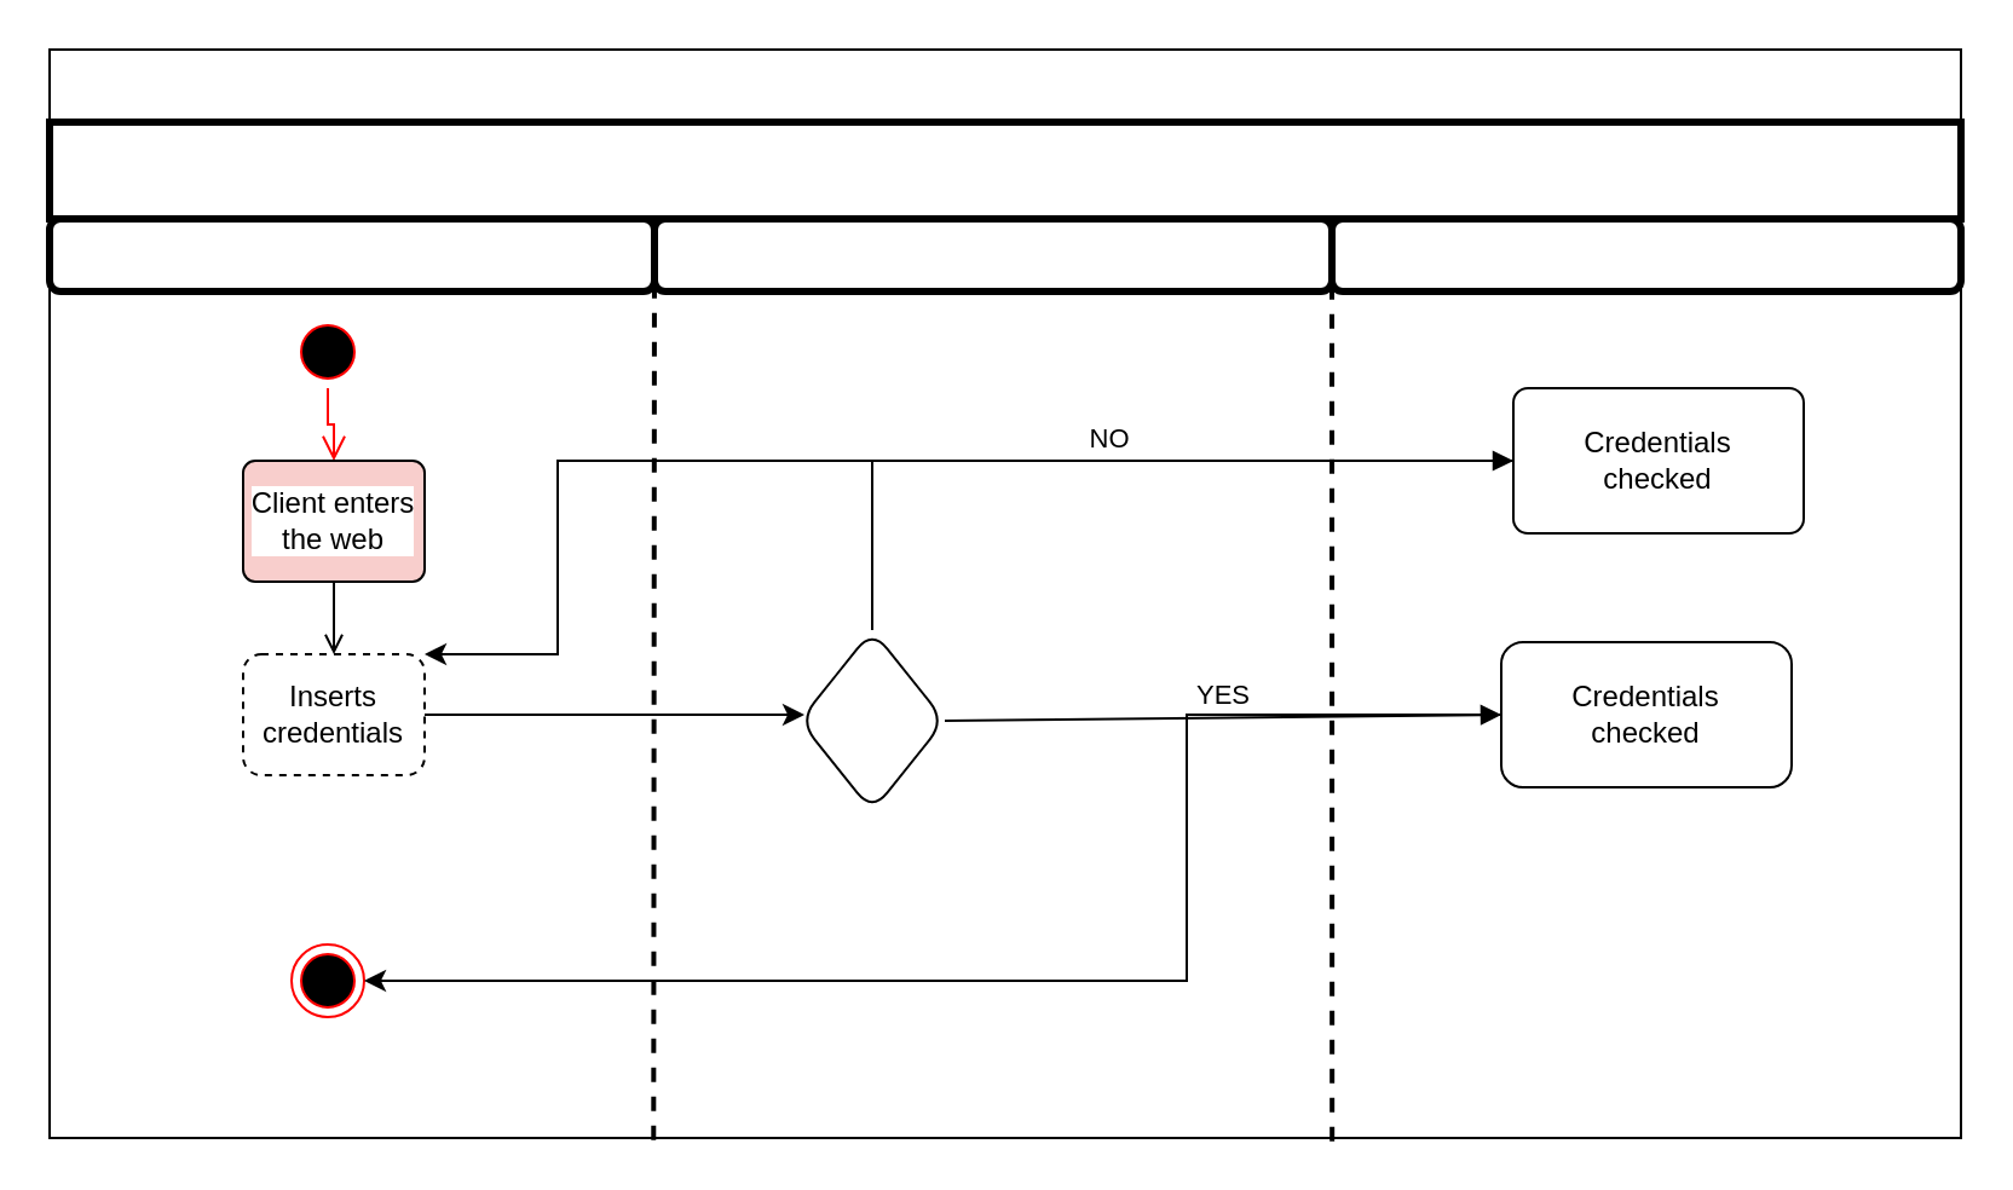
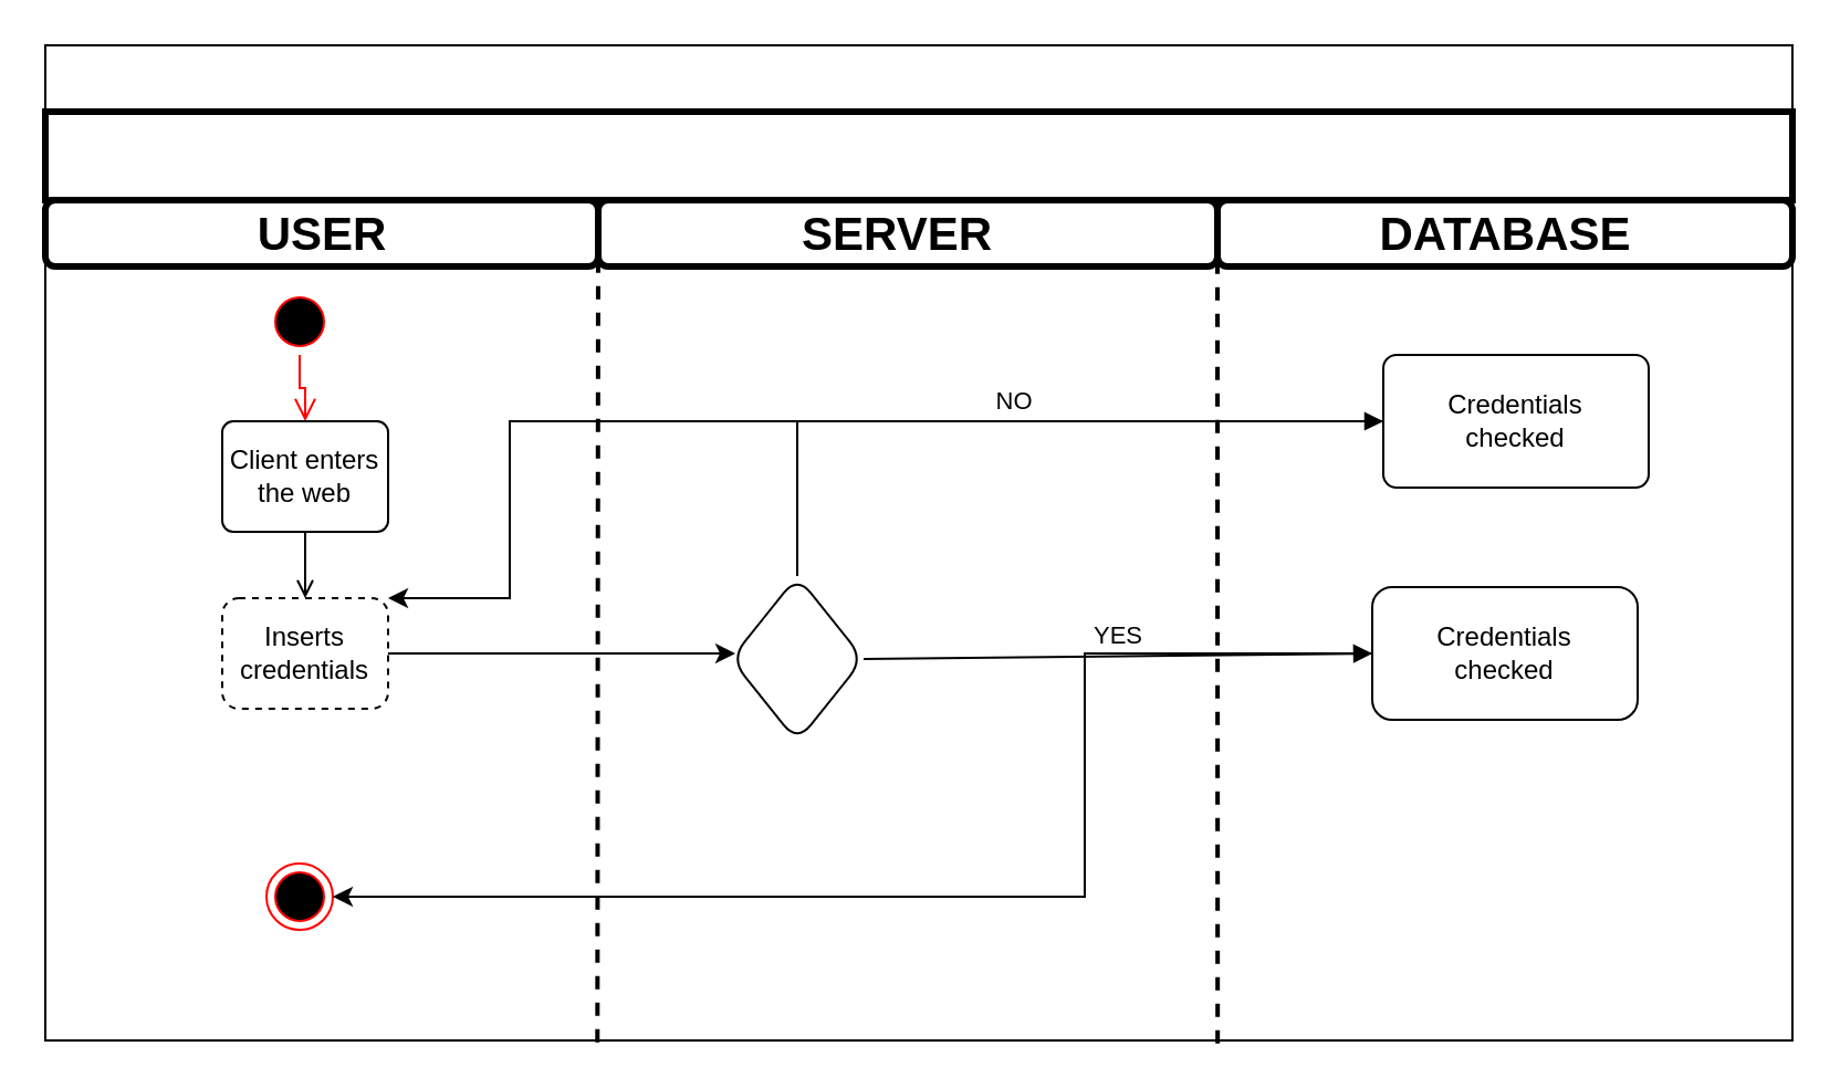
+ <mxCell id="7" value="USER" style="text;html=1;resizable=0;autosize=1;align=center;verticalAlign=middle;points=[];fillColor=none;strokeColor=none;rounded=0;fontFamily=Helvetica;fontSize=21;fontStyle=1" parent="1" vertex="1"><mxGeometry x="110" y="90" width="70" height="30" as="geometry" /></mxCell>
+ <mxCell id="8" value="SERVER" style="text;html=1;resizable=0;autosize=1;align=center;verticalAlign=middle;points=[];fillColor=none;strokeColor=none;rounded=0;fontFamily=Helvetica;fontSize=21;fontStyle=1" parent="1" vertex="1"><mxGeometry x="355" y="90" width="100" height="30" as="geometry" /></mxCell>
+ <mxCell id="9" value="DATABASE" style="text;html=1;resizable=0;autosize=1;align=center;verticalAlign=middle;points=[];fillColor=none;strokeColor=none;rounded=0;fontFamily=Helvetica;fontSize=21;fontStyle=1" parent="1" vertex="1"><mxGeometry x="615" y="90" width="130" height="30" as="geometry" /></mxCell>
- <mxCell id="15" value="Client enters&lt;br&gt;the web" style="rounded=1;arcSize=10;whiteSpace=wrap;html=1;align=center;labelBackgroundColor=#FFFFFF;strokeColor=#000000;fillColor=#f8cecc;" parent="1" vertex="1"><mxGeometry x="100" y="190" width="75" height="50" as="geometry" /></mxCell>
+ <mxCell id="15" value="Client enters&lt;br&gt;the web" style="rounded=1;arcSize=10;whiteSpace=wrap;html=1;align=center;labelBackgroundColor=#FFFFFF;strokeColor=#000000;fillColor=#FFFFFF;" parent="1" vertex="1"><mxGeometry x="100" y="190" width="75" height="50" as="geometry" /></mxCell>
